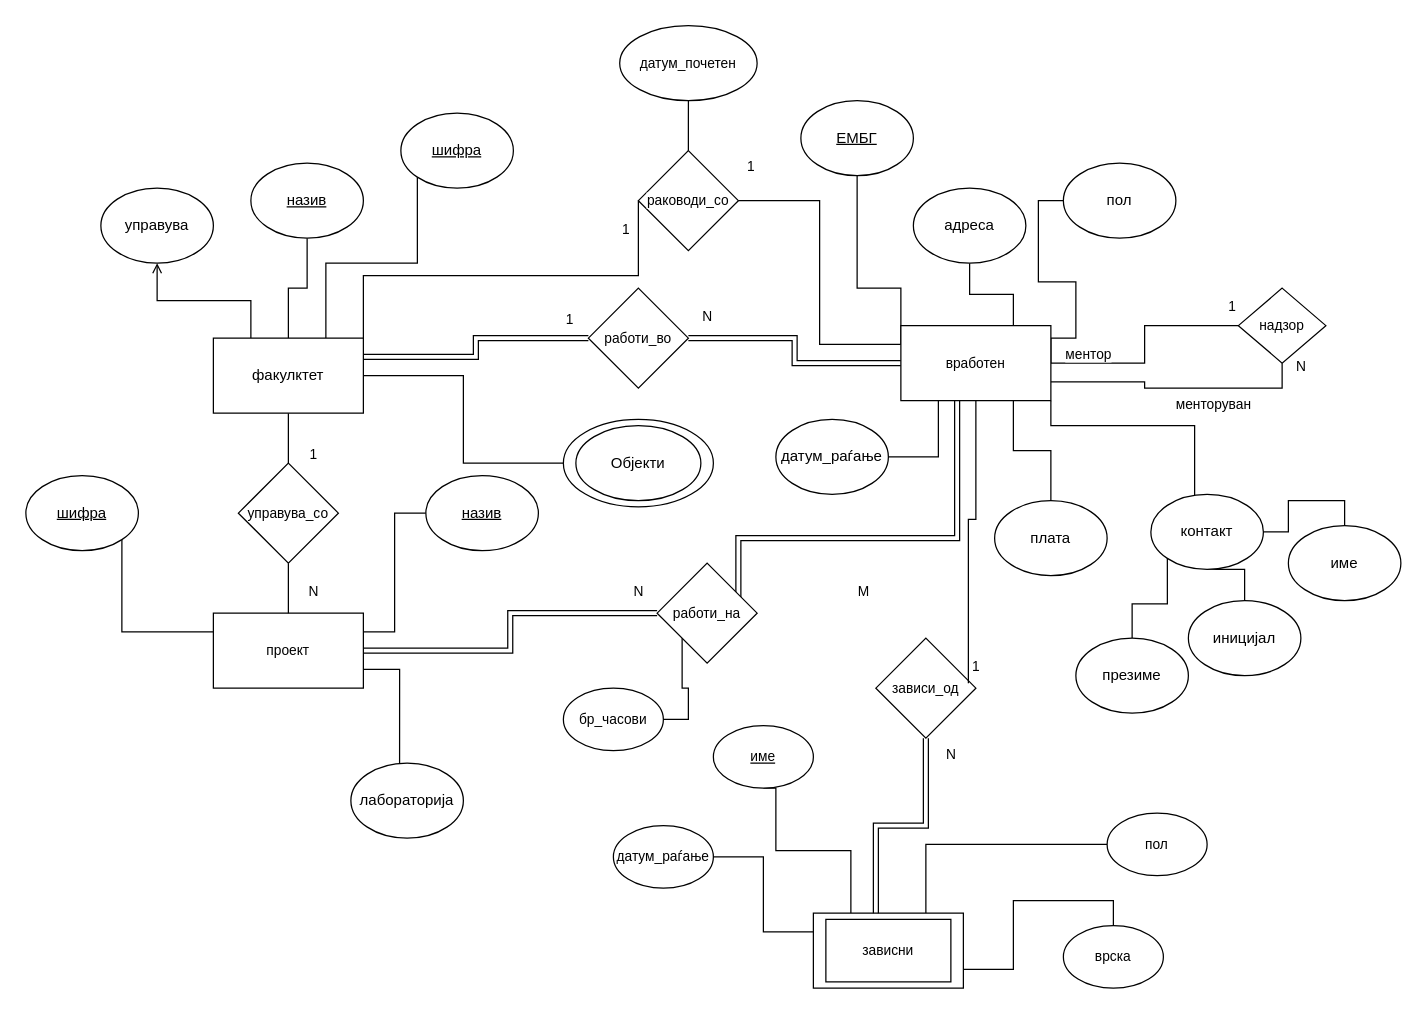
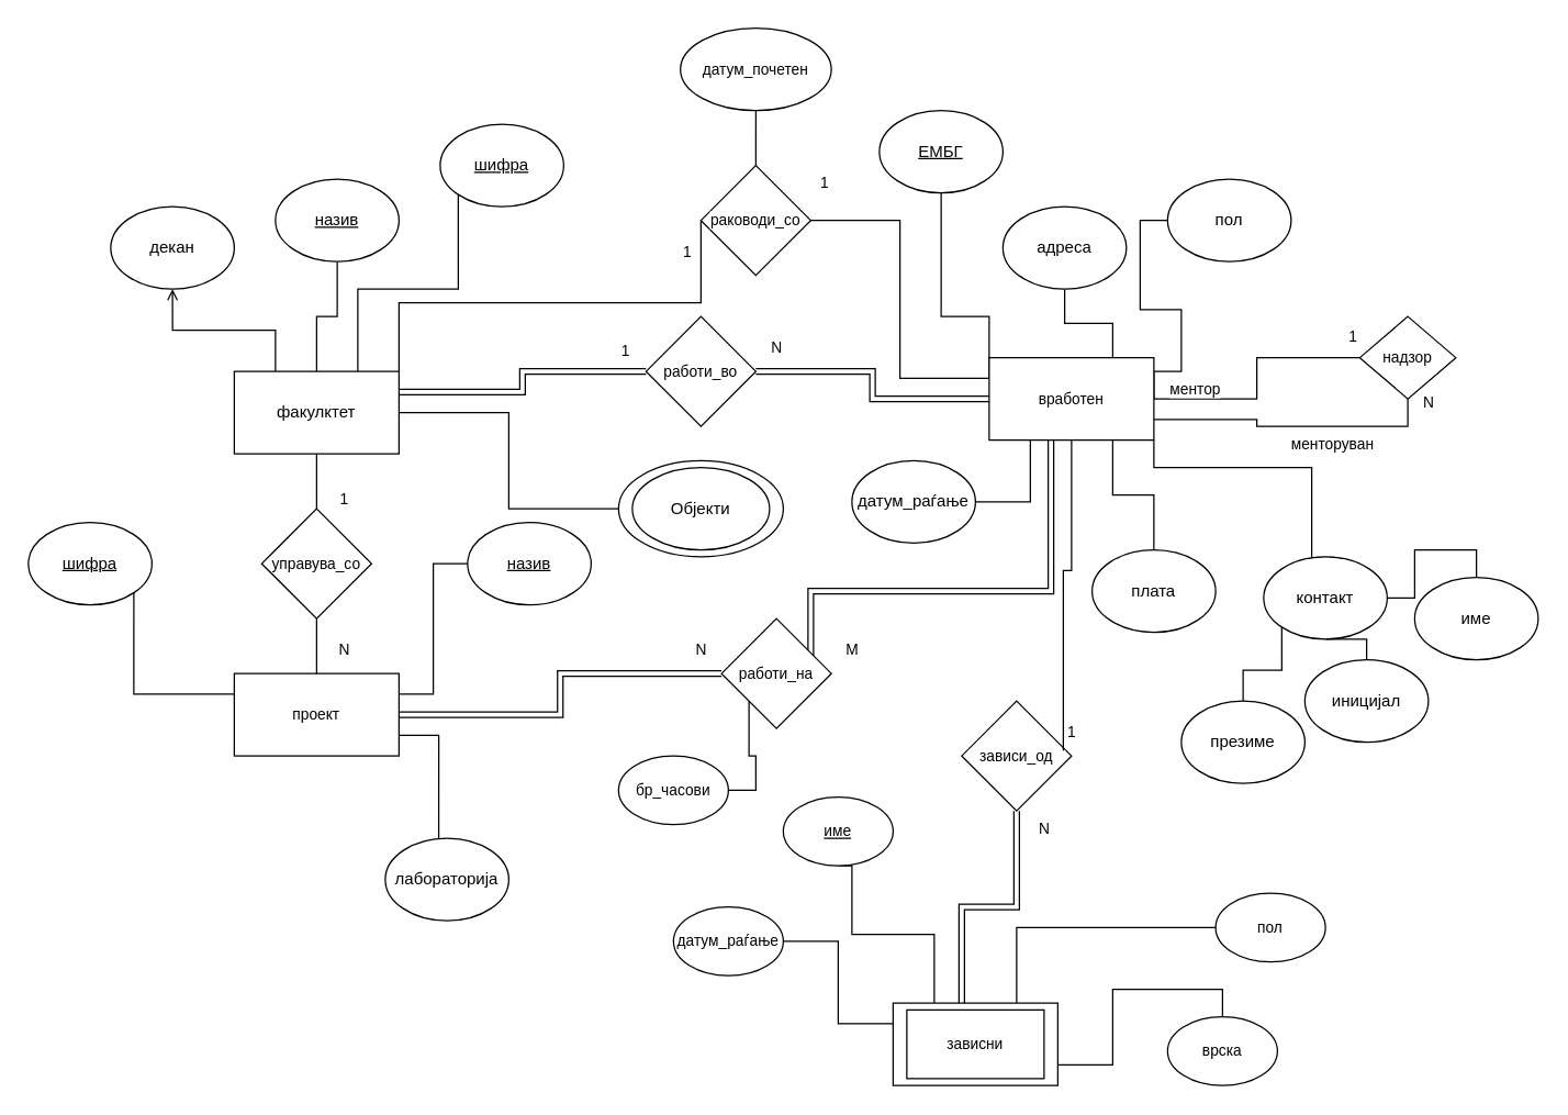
- <mxCell id="11" value="управува" style="ellipse;whiteSpace=wrap;html=1;" parent="1" vertex="1"><mxGeometry x="80" y="150" width="90" height="60" as="geometry" /></mxCell>
+ <mxCell id="11" value="декан" style="ellipse;whiteSpace=wrap;html=1;" parent="1" vertex="1"><mxGeometry x="80" y="150" width="90" height="60" as="geometry" /></mxCell>
- <mxCell id="41" value="контакт" style="ellipse;whiteSpace=wrap;html=1;" parent="1" vertex="1"><mxGeometry x="920" y="395" width="90" height="60" as="geometry" /></mxCell>
+ <mxCell id="41" value="контакт" style="ellipse;whiteSpace=wrap;html=1;" parent="1" vertex="1"><mxGeometry x="920" y="405" width="90" height="60" as="geometry" /></mxCell>
- <mxCell id="64" value="М" style="text;html=1;align=center;verticalAlign=middle;resizable=0;points=[];autosize=1;strokeColor=none;fillColor=none;fontFamily=Helvetica;fontSize=11;fontColor=default;labelBackgroundColor=default;" parent="1" vertex="1"><mxGeometry x="675" y="458" width="30" height="30" as="geometry" /></mxCell>
+ <mxCell id="64" value="М" style="text;html=1;align=center;verticalAlign=middle;resizable=0;points=[];autosize=1;strokeColor=none;fillColor=none;fontFamily=Helvetica;fontSize=11;fontColor=default;labelBackgroundColor=default;" parent="1" vertex="1"><mxGeometry x="605" y="458" width="30" height="30" as="geometry" /></mxCell>
